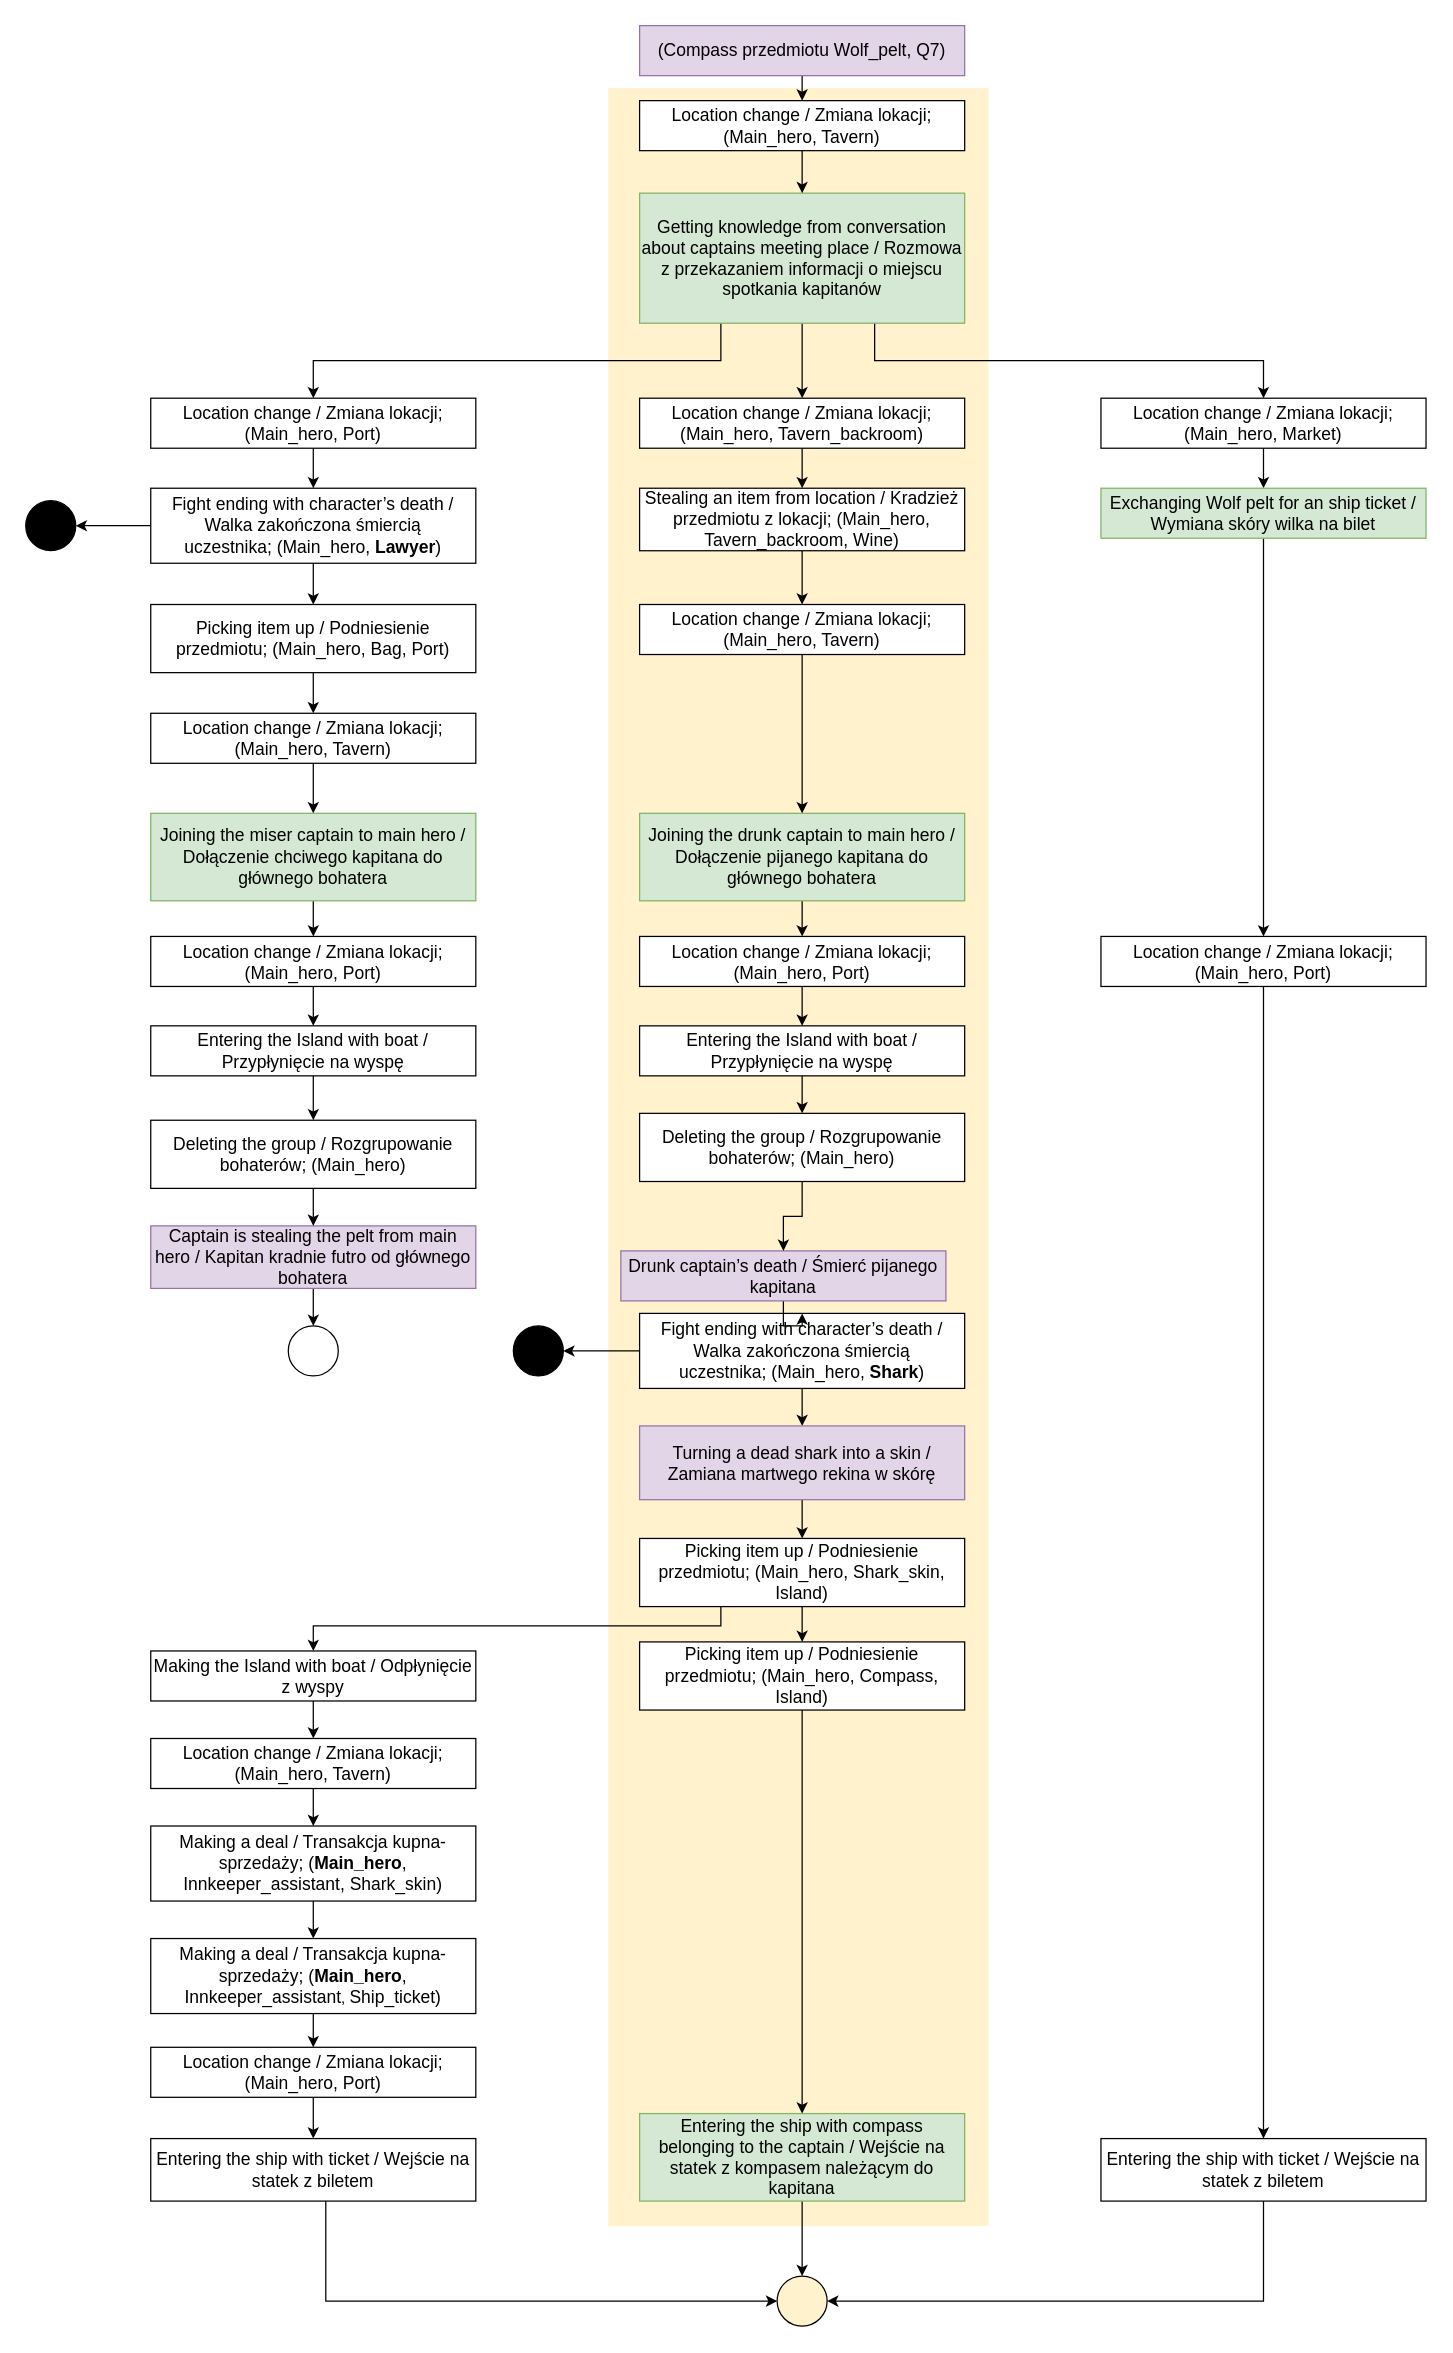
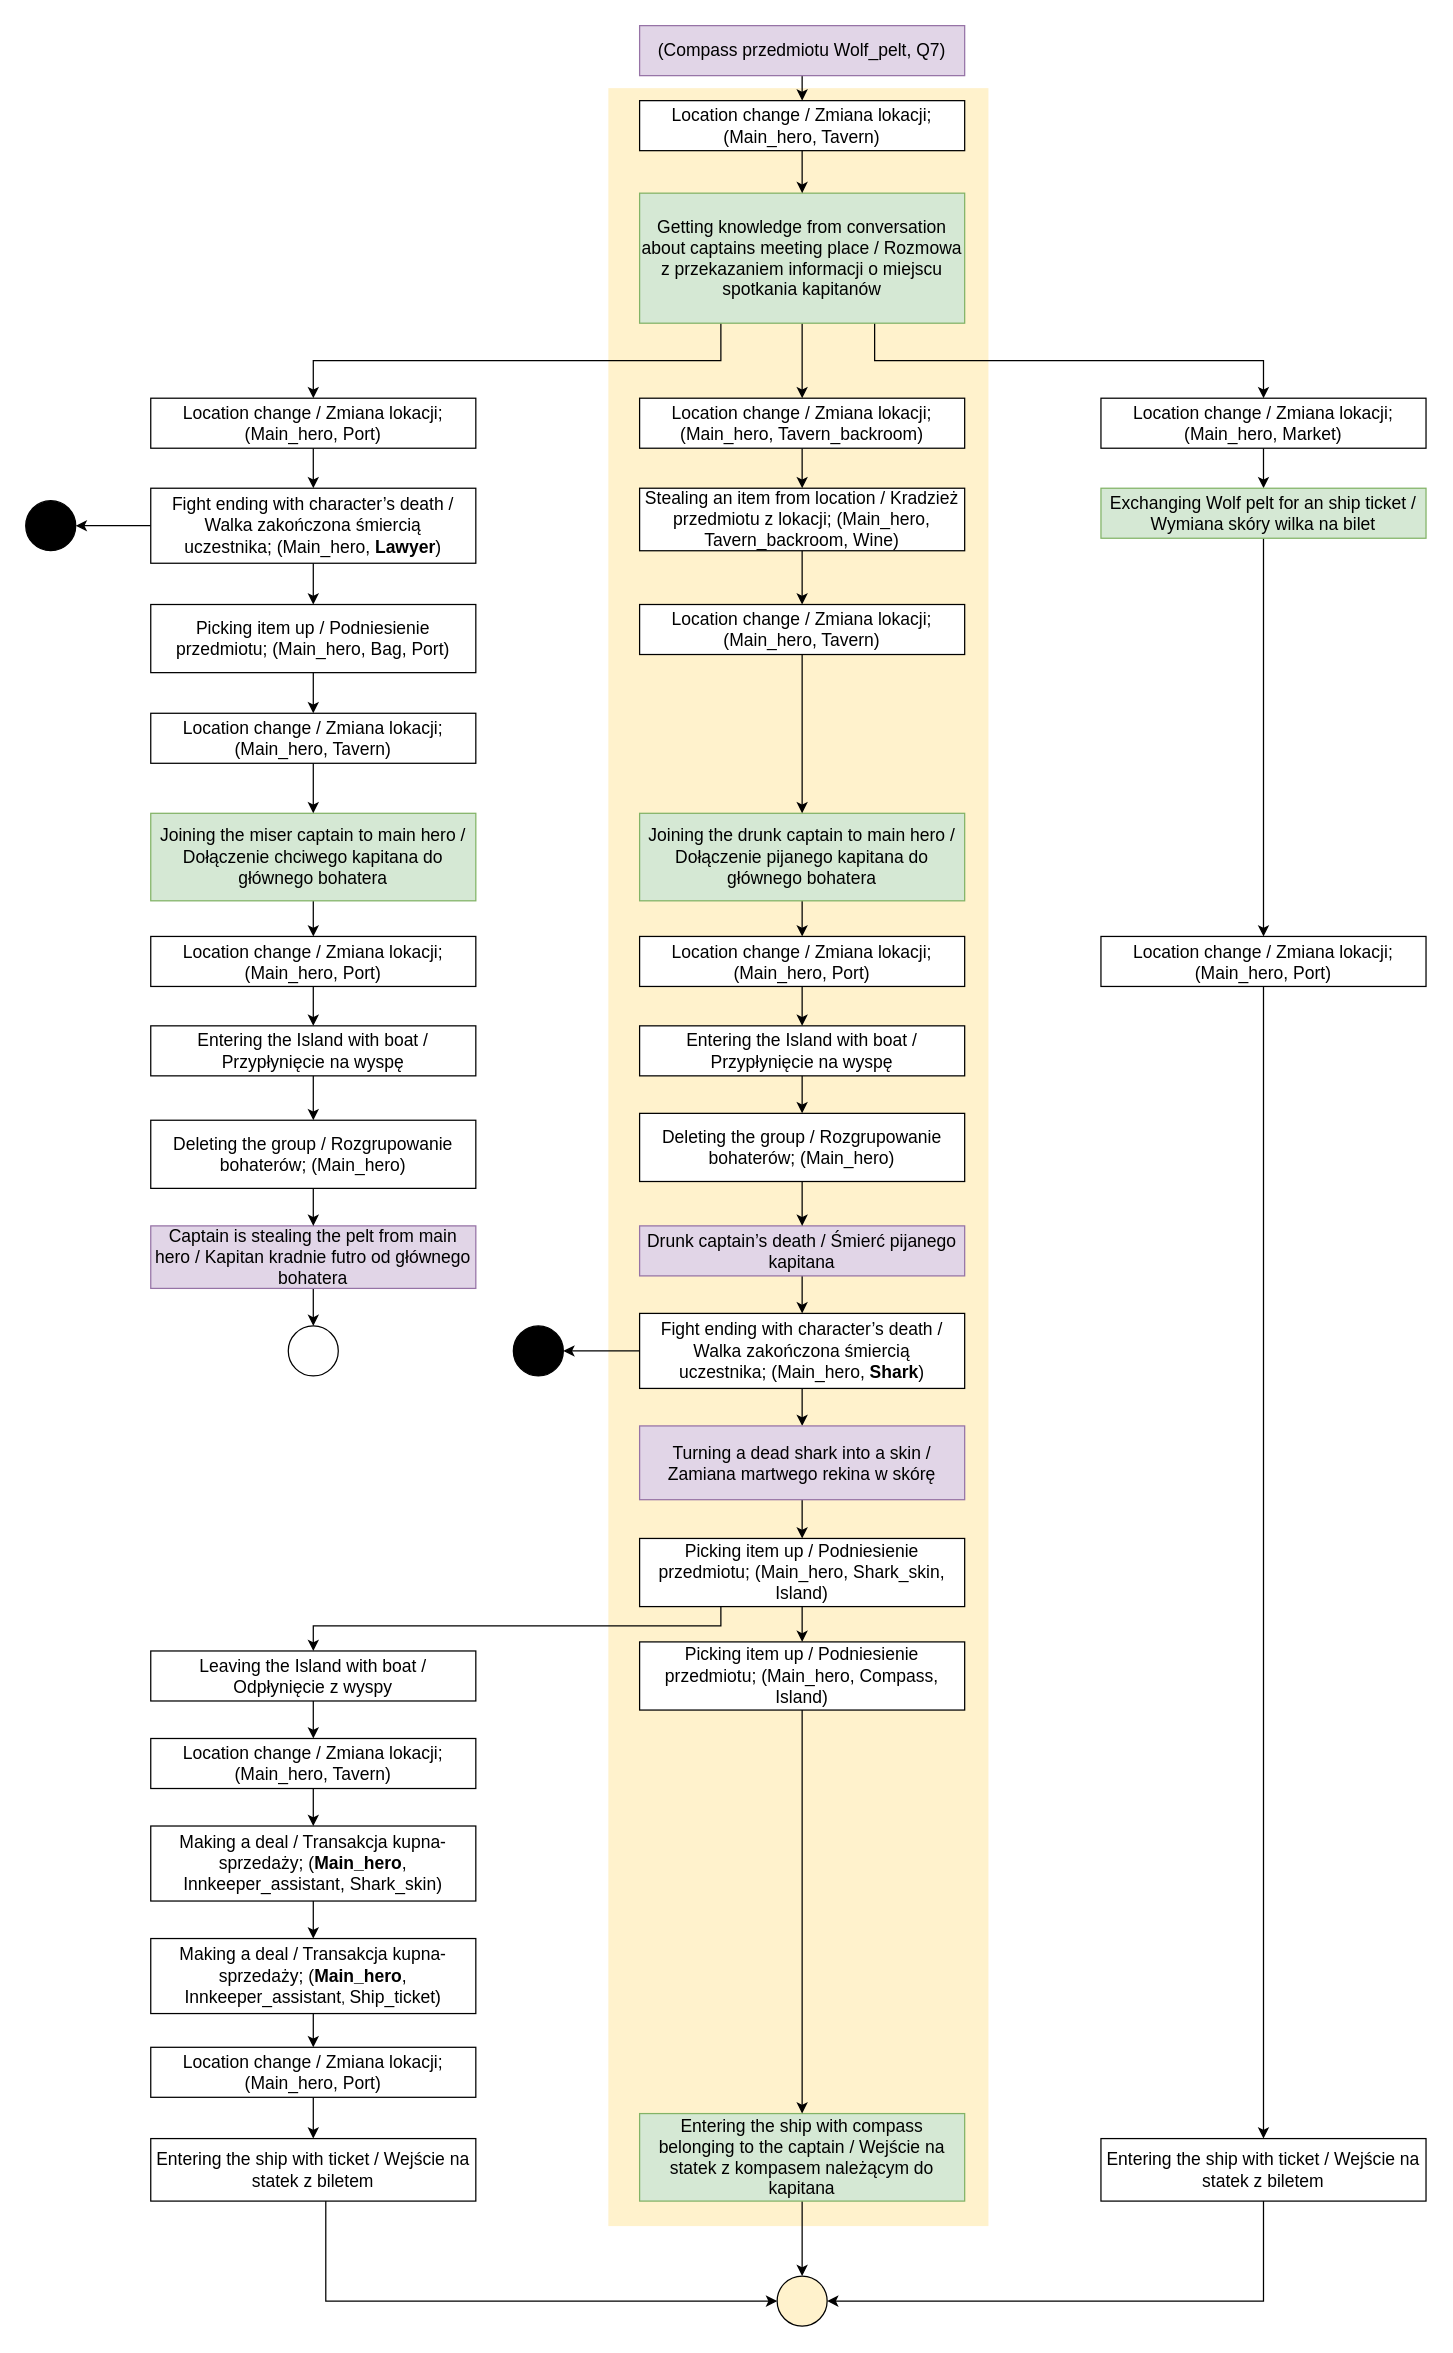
- <mxCell id="22" value="&lt;font&gt;Drunk captain’s death / Śmierć pijanego kapitana&lt;/font&gt;&lt;font&gt;&lt;br style=&quot;font-size: 14px&quot;&gt;&lt;/font&gt;" style="rounded=0;whiteSpace=wrap;html=1;fontSize=14;fontFamily=Helvetica;fillColor=#e1d5e7;strokeColor=#9673a6;" parent="1" vertex="1"><mxGeometry x="496" y="1000" width="260" height="40" as="geometry" /></mxCell>
+ <mxCell id="22" value="&lt;font&gt;Drunk captain’s death / Śmierć pijanego kapitana&lt;/font&gt;&lt;font&gt;&lt;br style=&quot;font-size: 14px&quot;&gt;&lt;/font&gt;" style="rounded=0;whiteSpace=wrap;html=1;fontSize=14;fontFamily=Helvetica;fillColor=#e1d5e7;strokeColor=#9673a6;" parent="1" vertex="1"><mxGeometry x="511" y="980" width="260" height="40" as="geometry" /></mxCell>
- <mxCell id="35" value="&lt;span id=&quot;docs-internal-guid-4cfbbf0f-7fff-1ddc-6e00-4f36d3d0db7e&quot;&gt;&lt;span style=&quot;background-color: transparent ; vertical-align: baseline&quot;&gt;&lt;font&gt;&lt;font face=&quot;arial&quot;&gt;&lt;span style=&quot;font-size: 14px&quot;&gt;Making the Island with boat / Odpłynięcie z wyspy&lt;/span&gt;&lt;/font&gt;&lt;br&gt;&lt;/font&gt;&lt;/span&gt;&lt;/span&gt;" style="rounded=0;whiteSpace=wrap;html=1;align=center;" parent="1" vertex="1"><mxGeometry x="120" y="1320" width="260" height="40" as="geometry" /></mxCell>
+ <mxCell id="35" value="&lt;span id=&quot;docs-internal-guid-4cfbbf0f-7fff-1ddc-6e00-4f36d3d0db7e&quot;&gt;&lt;span style=&quot;background-color: transparent ; vertical-align: baseline&quot;&gt;&lt;font&gt;&lt;font face=&quot;arial&quot;&gt;&lt;span style=&quot;font-size: 14px&quot;&gt;Leaving the Island with boat / Odpłynięcie z wyspy&lt;/span&gt;&lt;/font&gt;&lt;br&gt;&lt;/font&gt;&lt;/span&gt;&lt;/span&gt;" style="rounded=0;whiteSpace=wrap;html=1;align=center;" parent="1" vertex="1"><mxGeometry x="120" y="1320" width="260" height="40" as="geometry" /></mxCell>
